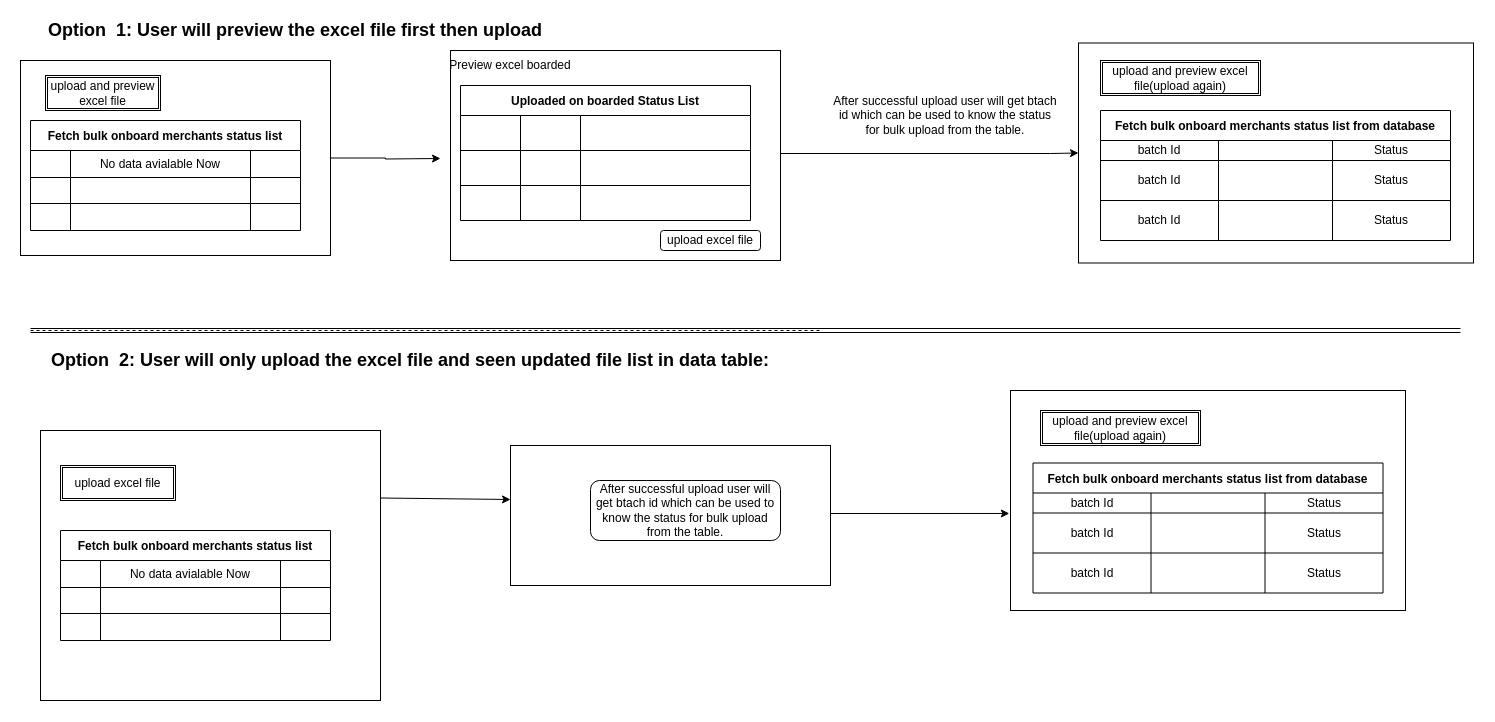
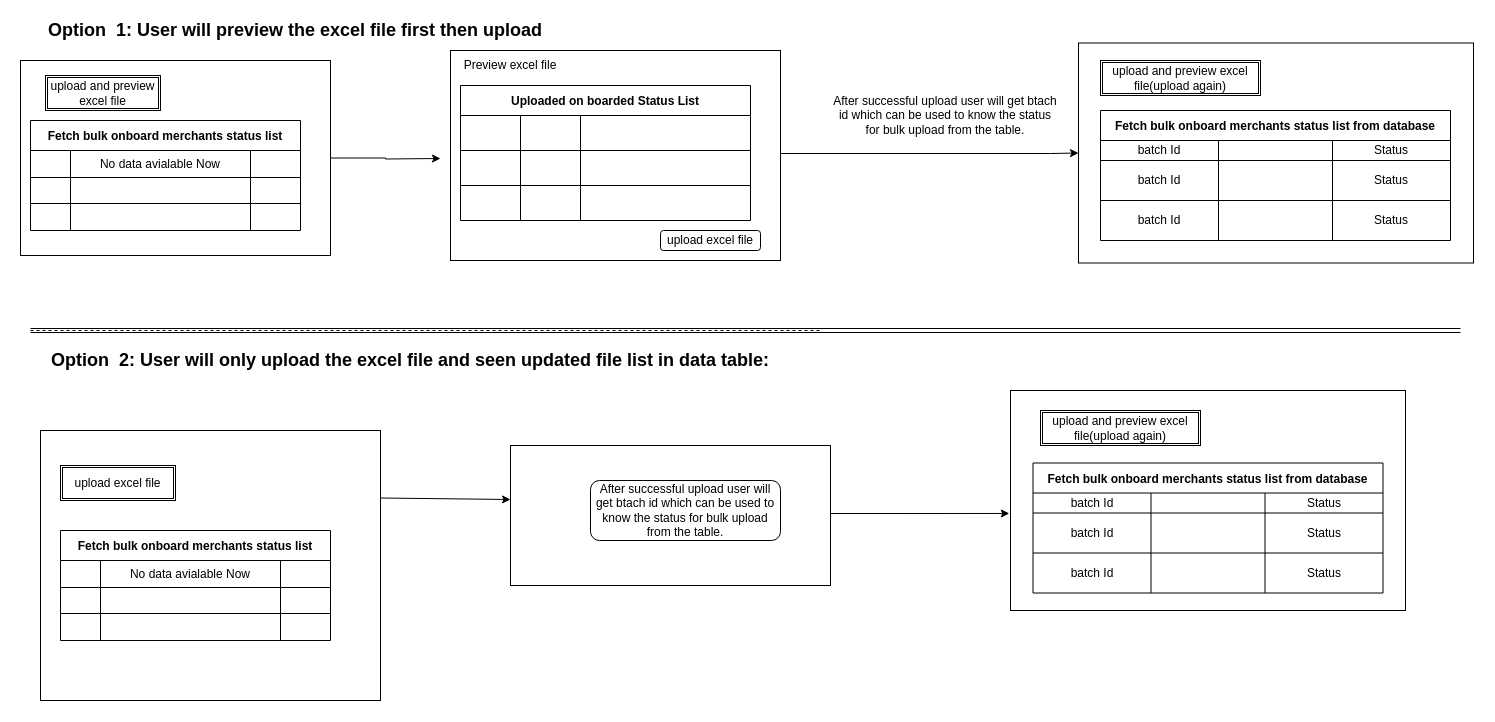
- <mxCell id="21" value="Preview excel boarded" style="text;html=1;strokeColor=none;fillColor=none;align=center;verticalAlign=middle;whiteSpace=wrap;rounded=0;" parent="1" vertex="1"><mxGeometry x="425" y="55" width="170" height="20" as="geometry" /></mxCell>
+ <mxCell id="21" value="Preview excel file" style="text;html=1;strokeColor=none;fillColor=none;align=center;verticalAlign=middle;whiteSpace=wrap;rounded=0;" parent="1" vertex="1"><mxGeometry x="425" y="55" width="170" height="20" as="geometry" /></mxCell>
